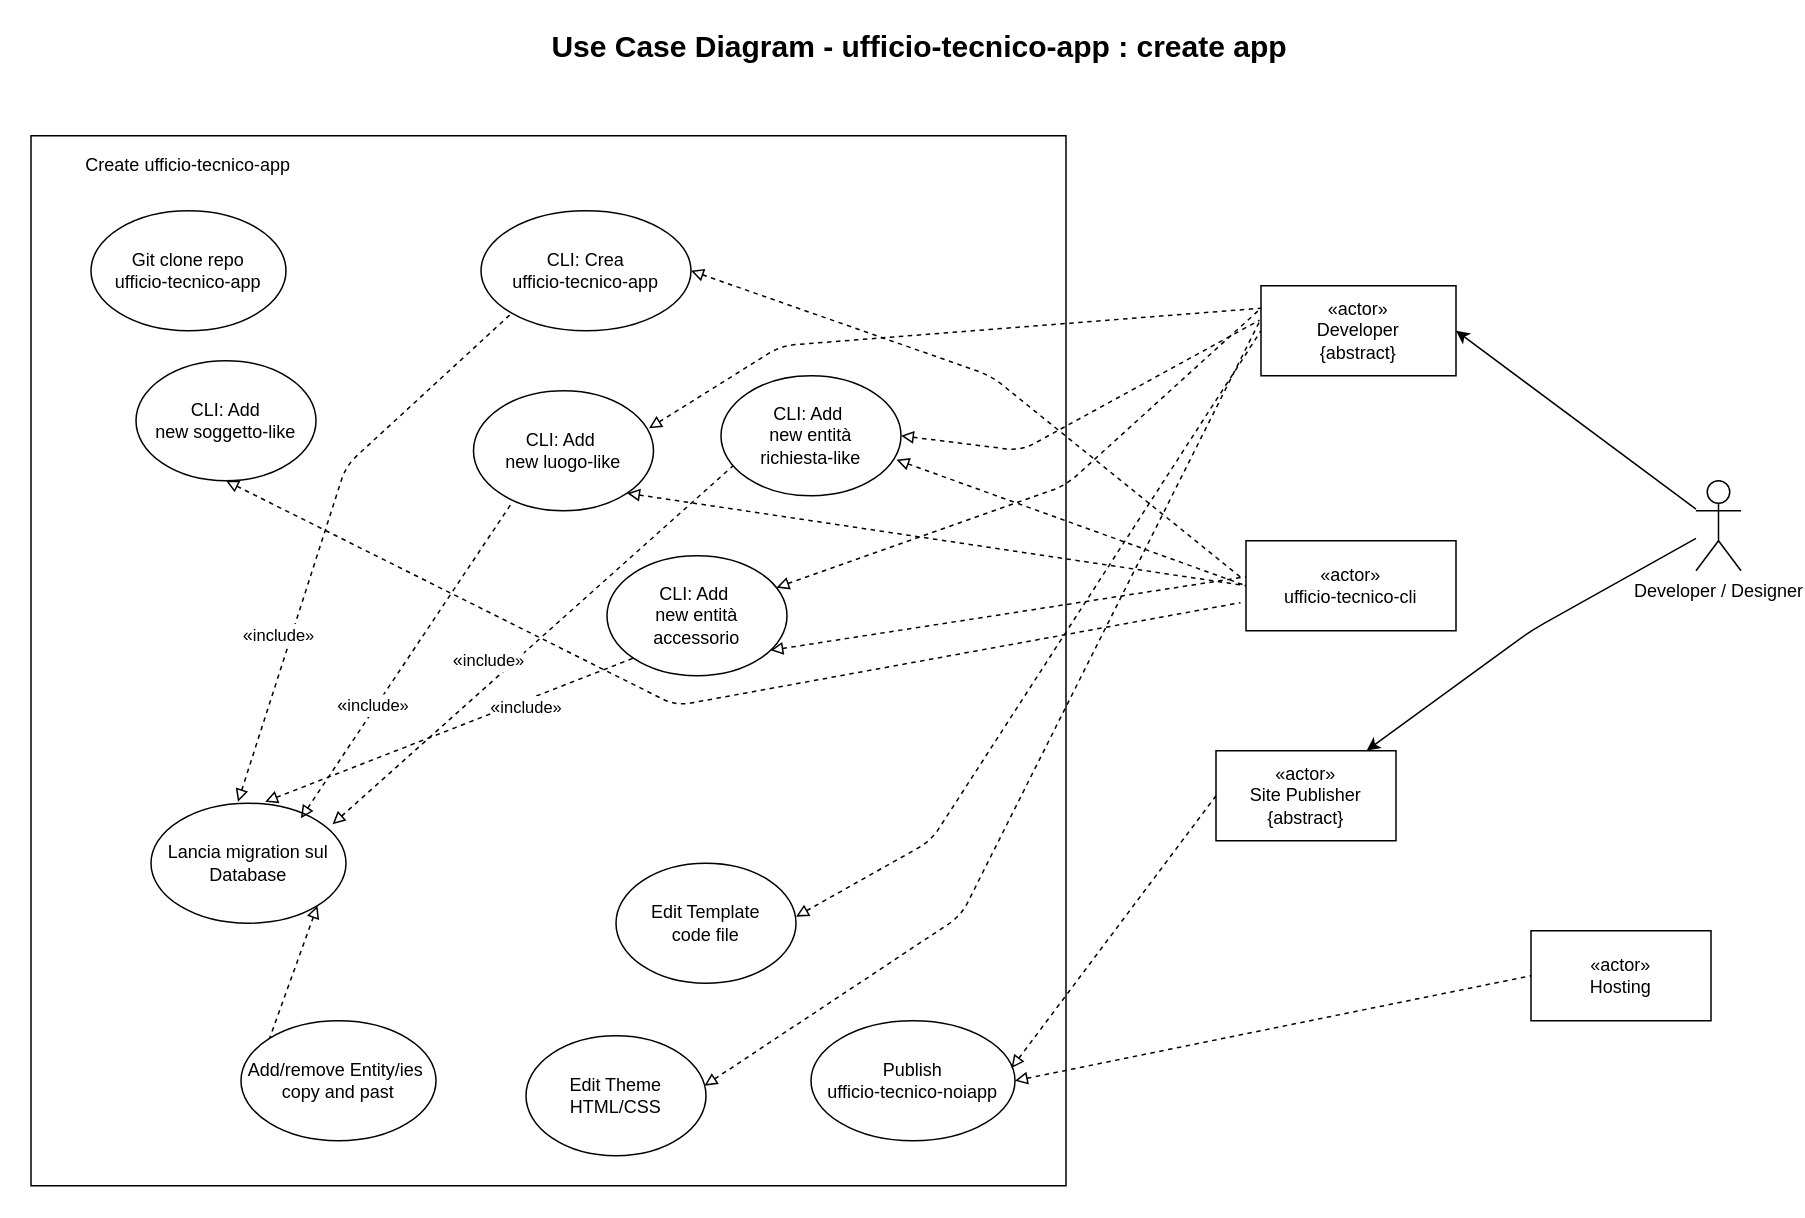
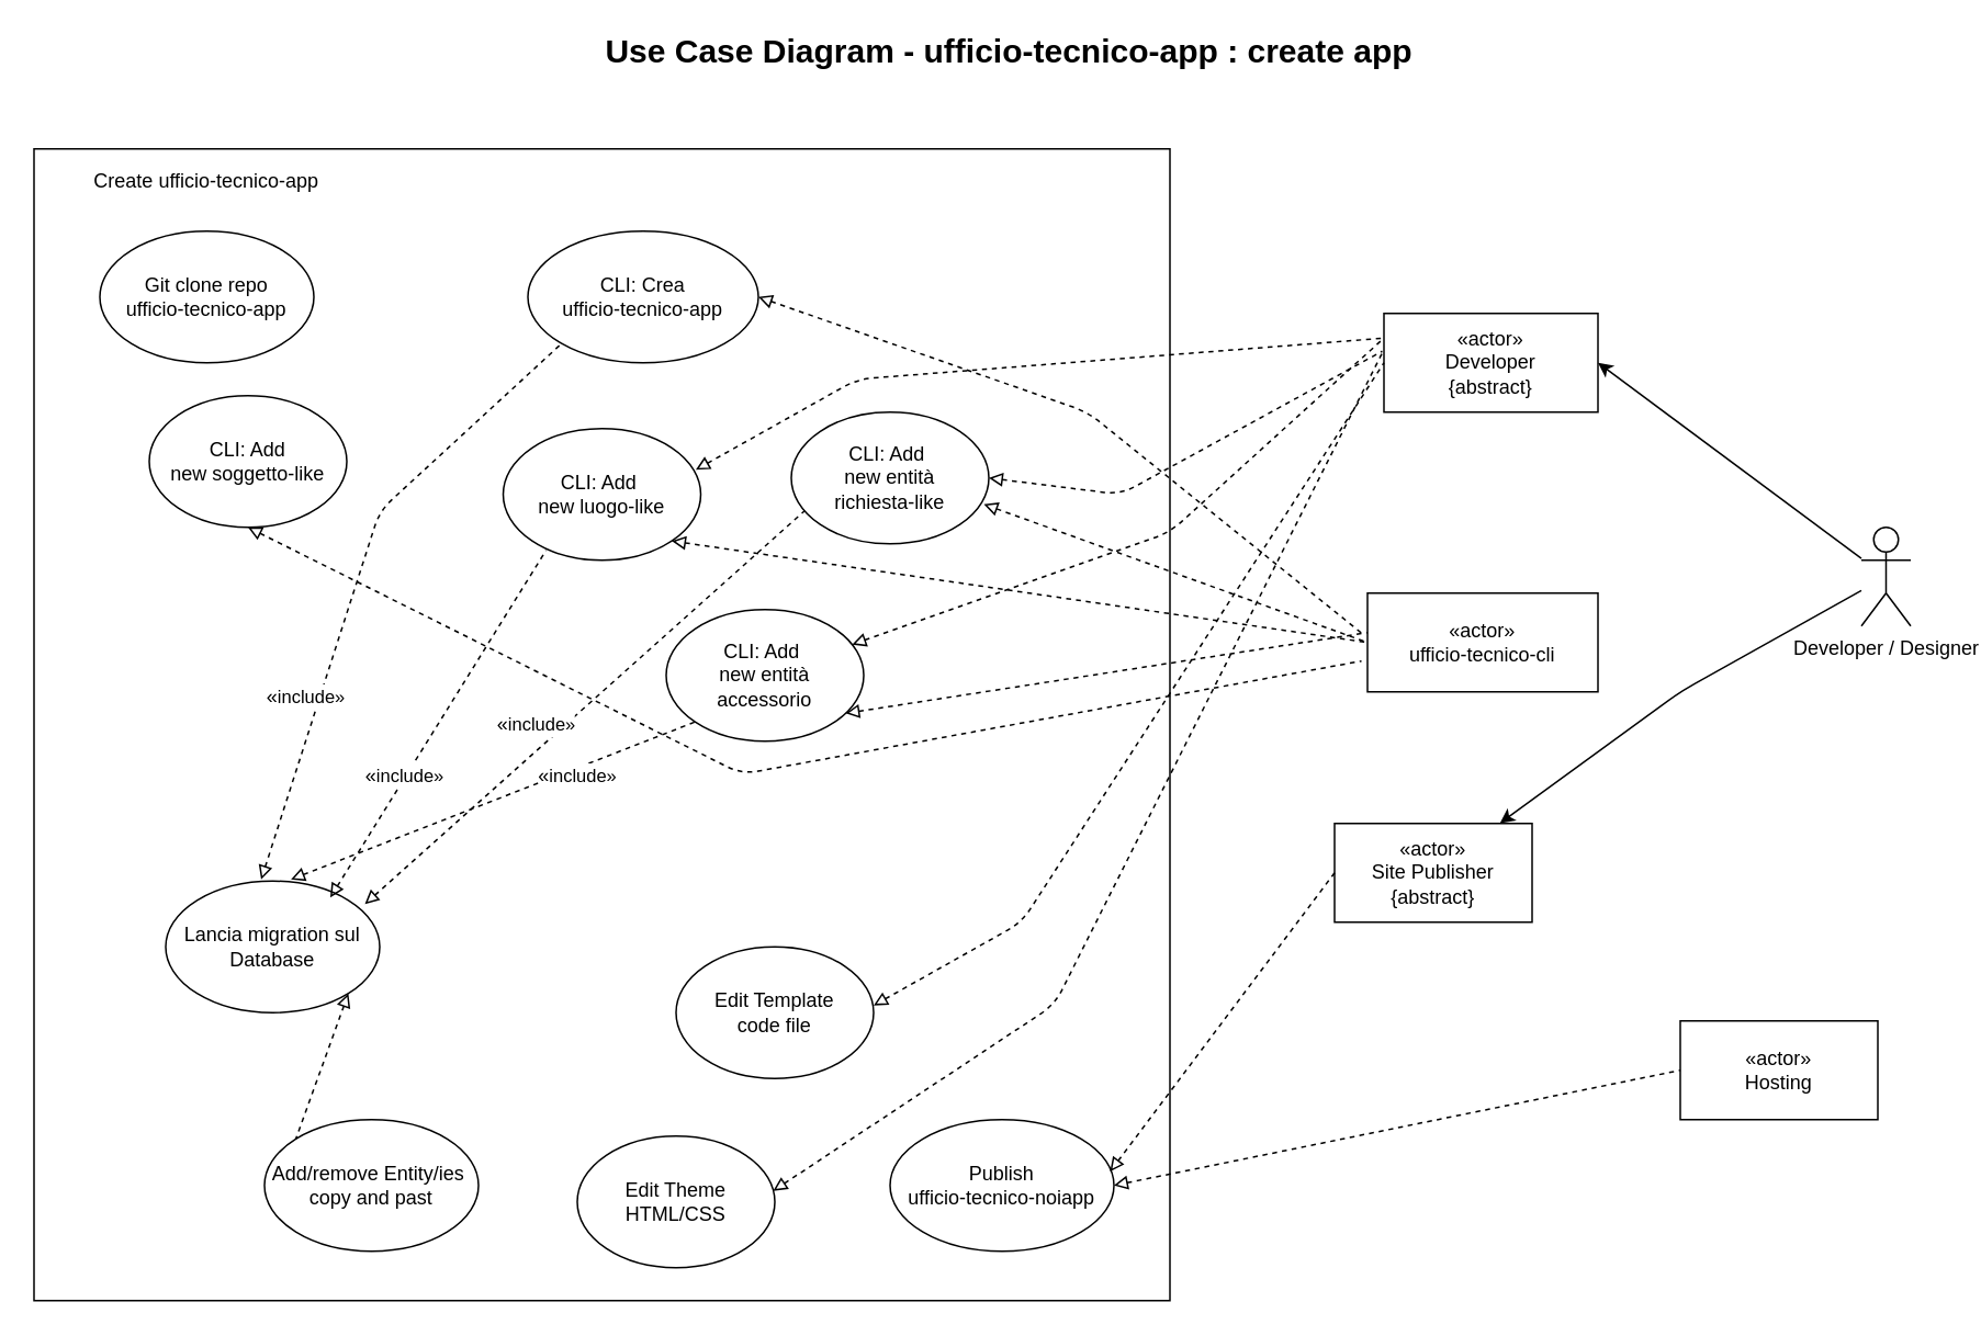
- <mxCell id="21" value="CLI: Add&amp;nbsp;&lt;br&gt;new luogo-like" style="ellipse;whiteSpace=wrap;html=1;" parent="1" vertex="1"><mxGeometry x="315" y="260" width="120" height="80" as="geometry" /></mxCell>
+ <mxCell id="21" value="CLI: Add&amp;nbsp;&lt;br&gt;new luogo-like" style="ellipse;whiteSpace=wrap;html=1;" parent="1" vertex="1"><mxGeometry x="305" y="260" width="120" height="80" as="geometry" /></mxCell>
